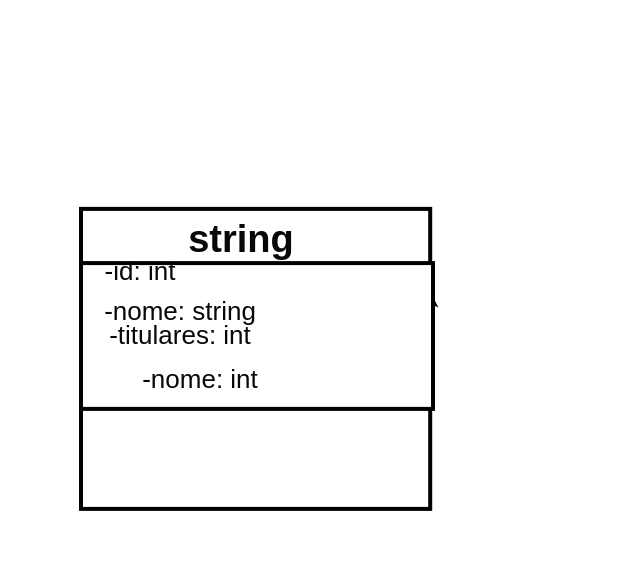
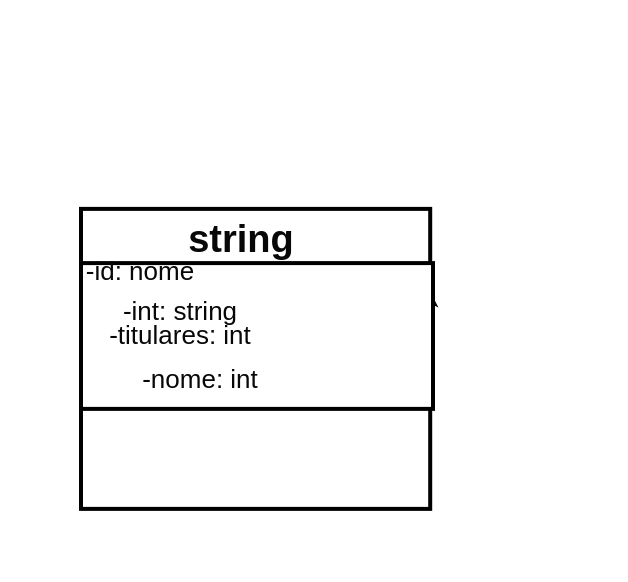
- <mxCell id="12" value="-id: int" style="text;html=1;strokeColor=none;fillColor=none;align=center;verticalAlign=middle;whiteSpace=wrap;rounded=0;fontSize=13;fontColor=#080808;" vertex="1" parent="3"><mxGeometry x="-10" y="20.0" width="100" height="30" as="geometry" /></mxCell>
+ <mxCell id="12" value="-id: nome" style="text;html=1;strokeColor=none;fillColor=none;align=center;verticalAlign=middle;whiteSpace=wrap;rounded=0;fontSize=13;fontColor=#080808;" vertex="1" parent="3"><mxGeometry x="-10" y="20.0" width="100" height="30" as="geometry" /></mxCell>
- <mxCell id="8" value="-nome: string" style="text;html=1;strokeColor=none;fillColor=none;align=center;verticalAlign=middle;whiteSpace=wrap;rounded=0;fontSize=13;fontColor=#080808;" vertex="1" parent="4"><mxGeometry y="36.06" width="100" height="30" as="geometry" /></mxCell>
+ <mxCell id="8" value="-int: string" style="text;html=1;strokeColor=none;fillColor=none;align=center;verticalAlign=middle;whiteSpace=wrap;rounded=0;fontSize=13;fontColor=#080808;" vertex="1" parent="4"><mxGeometry y="36.06" width="100" height="30" as="geometry" /></mxCell>
